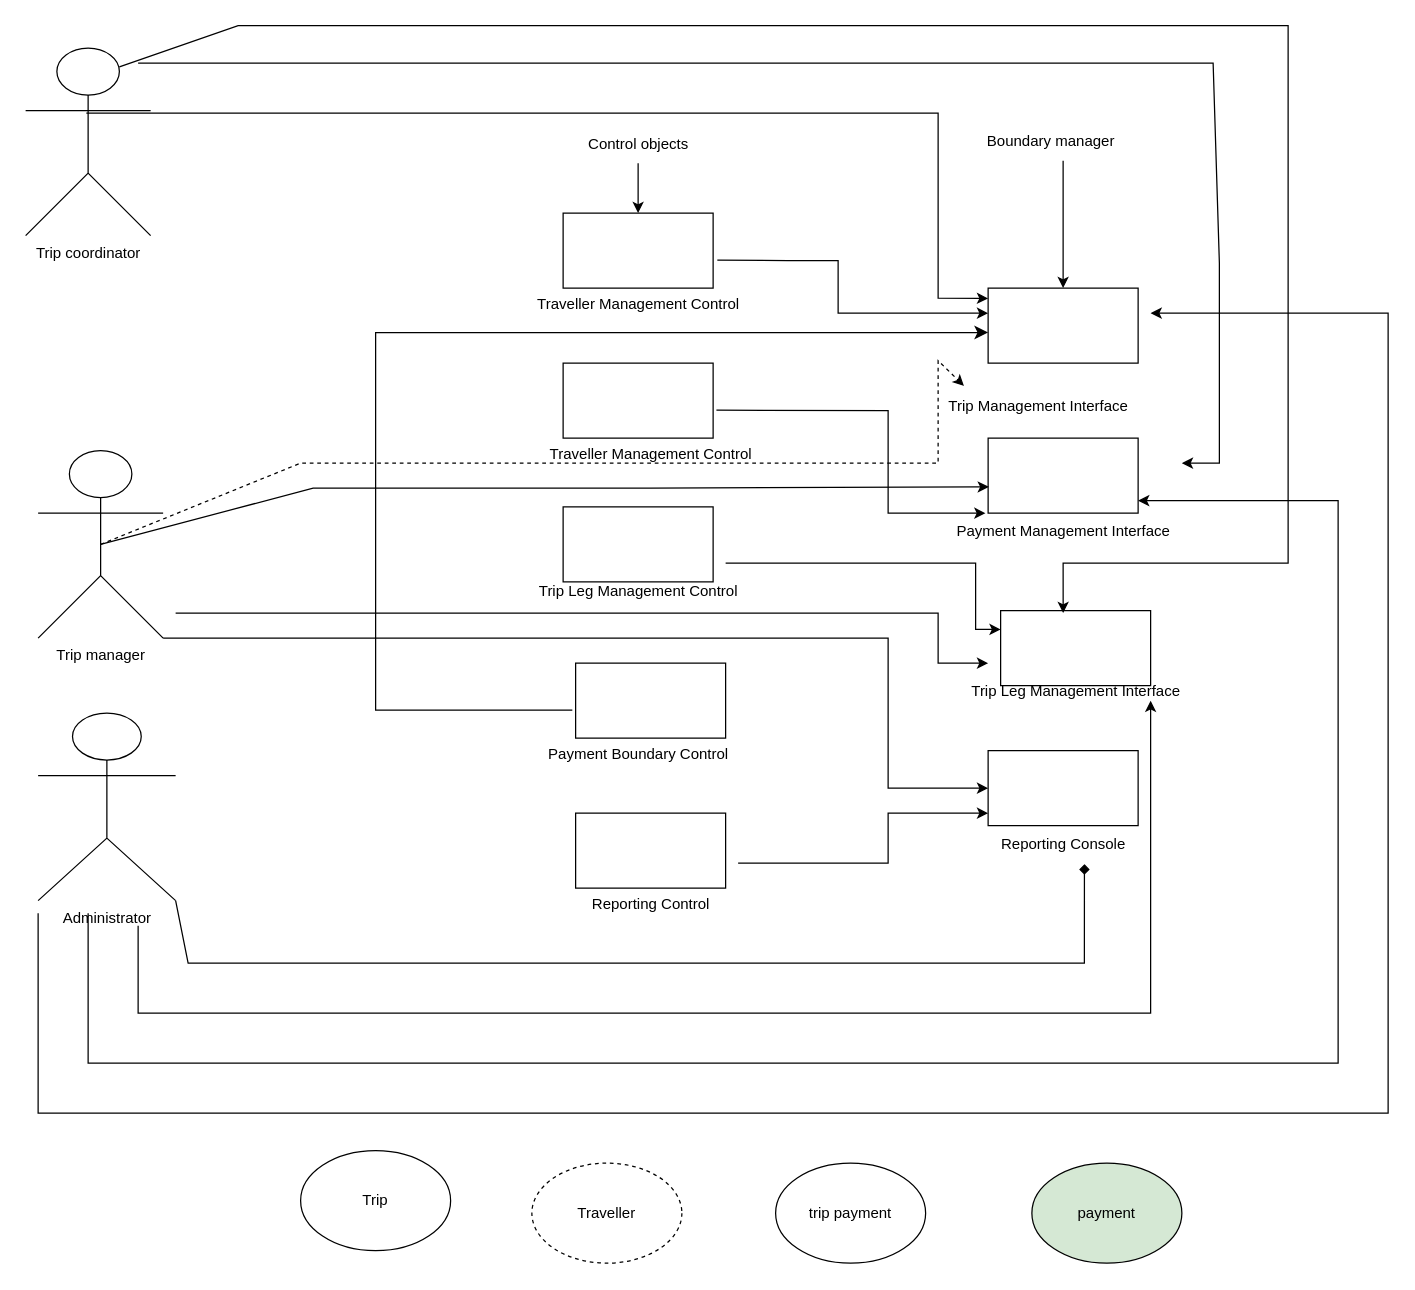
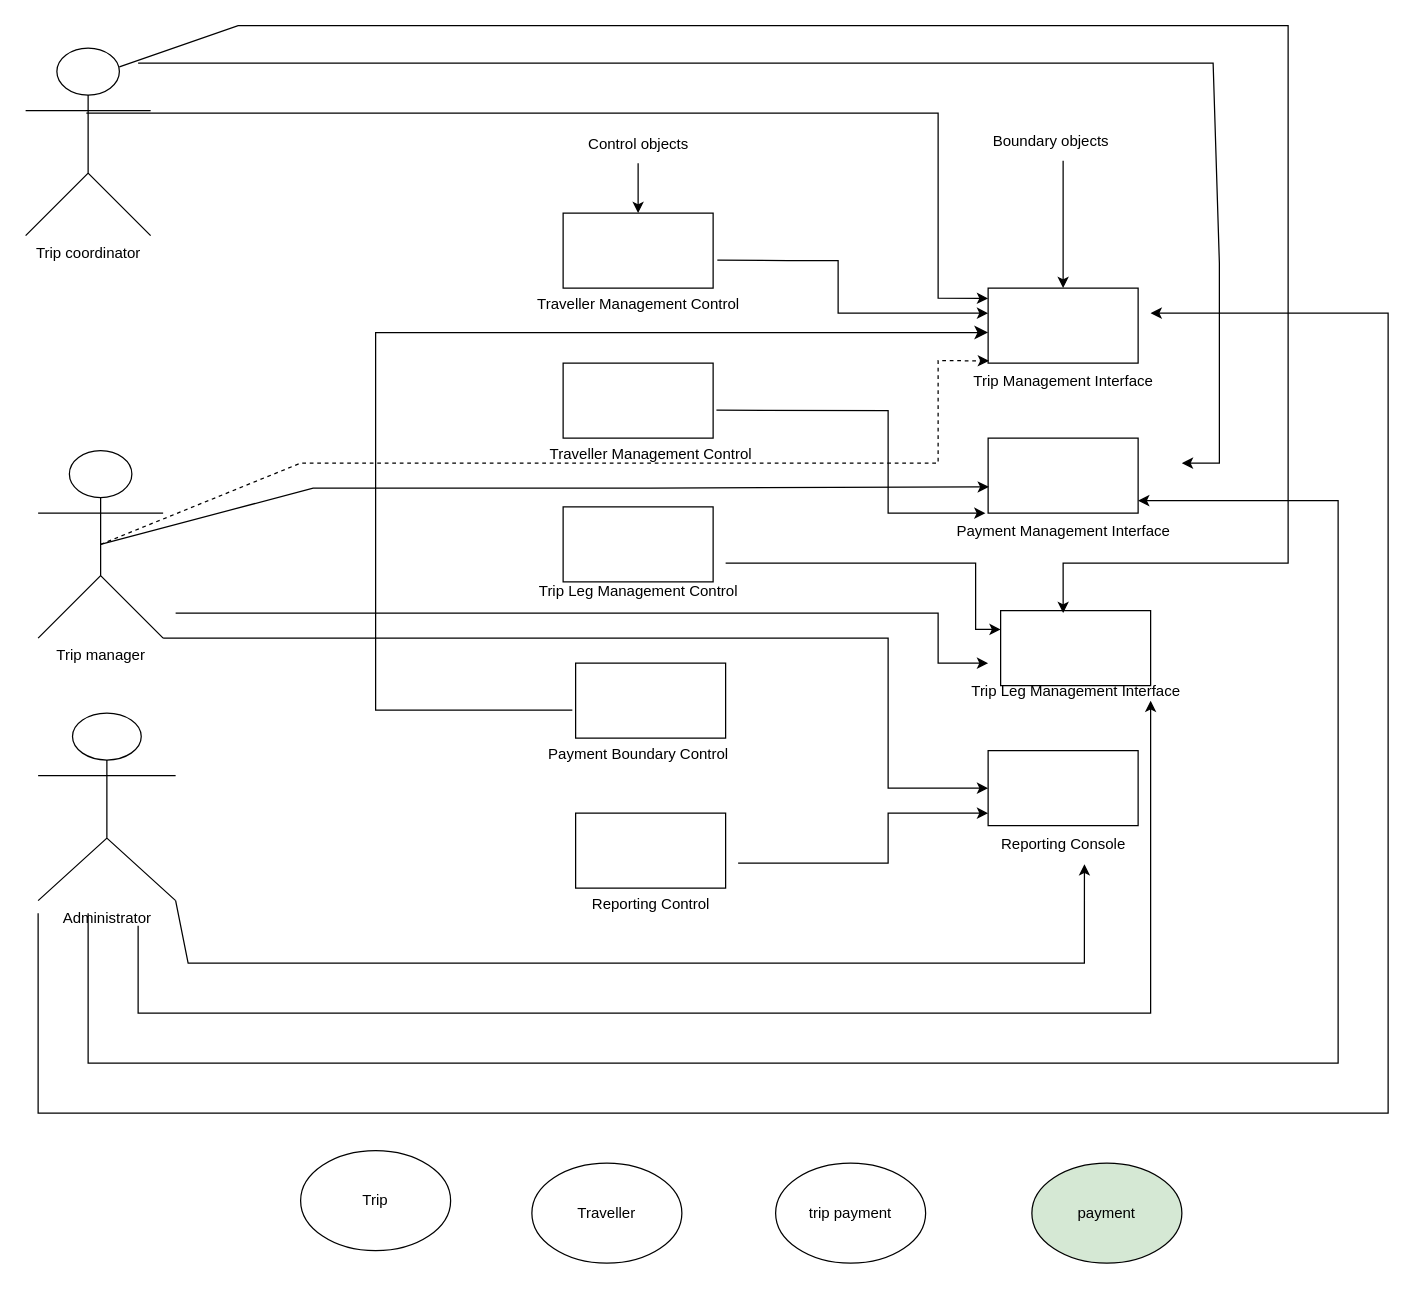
- <mxCell id="21" value="Boundary&amp;nbsp;manager" style="text;html=1;align=center;verticalAlign=middle;resizable=0;points=[];autosize=1;strokeColor=none;fillColor=none;" vertex="1" parent="1"><mxGeometry x="780" y="98" width="120" height="30" as="geometry" /></mxCell>
+ <mxCell id="21" value="Boundary&amp;nbsp;objects" style="text;html=1;align=center;verticalAlign=middle;resizable=0;points=[];autosize=1;strokeColor=none;fillColor=none;" vertex="1" parent="1"><mxGeometry x="780" y="98" width="120" height="30" as="geometry" /></mxCell>
- <mxCell id="9" value="Trip Management Interface" style="text;html=1;align=center;verticalAlign=middle;resizable=0;points=[];autosize=1;strokeColor=none;fillColor=none;" vertex="1" parent="1"><mxGeometry x="745" y="310" width="170" height="30" as="geometry" /></mxCell>
+ <mxCell id="9" value="Trip Management Interface" style="text;html=1;align=center;verticalAlign=middle;resizable=0;points=[];autosize=1;strokeColor=none;fillColor=none;" vertex="1" parent="1"><mxGeometry x="765" y="290" width="170" height="30" as="geometry" /></mxCell>
- <mxCell id="38" value="" style="endArrow=diamond;html=1;rounded=0;exitX=1;exitY=1;exitDx=0;exitDy=0;exitPerimeter=0;entryX=0.642;entryY=1.027;entryDx=0;entryDy=0;entryPerimeter=0;" edge="1" parent="1" source="4" target="12"><mxGeometry width="50" height="50" relative="1" as="geometry"><mxPoint x="600" y="580" as="sourcePoint" /><mxPoint x="870" y="770" as="targetPoint" /><Array as="points"><mxPoint x="150" y="770" /><mxPoint x="230" y="770" /><mxPoint x="430" y="770" /><mxPoint x="867" y="770" /></Array></mxGeometry></mxCell>
+ <mxCell id="38" value="" style="endArrow=classic;html=1;rounded=0;exitX=1;exitY=1;exitDx=0;exitDy=0;exitPerimeter=0;entryX=0.642;entryY=1.027;entryDx=0;entryDy=0;entryPerimeter=0;" edge="1" parent="1" source="4" target="12"><mxGeometry width="50" height="50" relative="1" as="geometry"><mxPoint x="600" y="580" as="sourcePoint" /><mxPoint x="870" y="770" as="targetPoint" /><Array as="points"><mxPoint x="150" y="770" /><mxPoint x="230" y="770" /><mxPoint x="430" y="770" /><mxPoint x="867" y="770" /></Array></mxGeometry></mxCell>
- <mxCell id="29" value="Traveller" style="ellipse;whiteSpace=wrap;html=1;dashed=1;" vertex="1" parent="1"><mxGeometry x="425" y="930" width="120" height="80" as="geometry" /></mxCell>
+ <mxCell id="29" value="Traveller" style="ellipse;whiteSpace=wrap;html=1;" vertex="1" parent="1"><mxGeometry x="425" y="930" width="120" height="80" as="geometry" /></mxCell>
